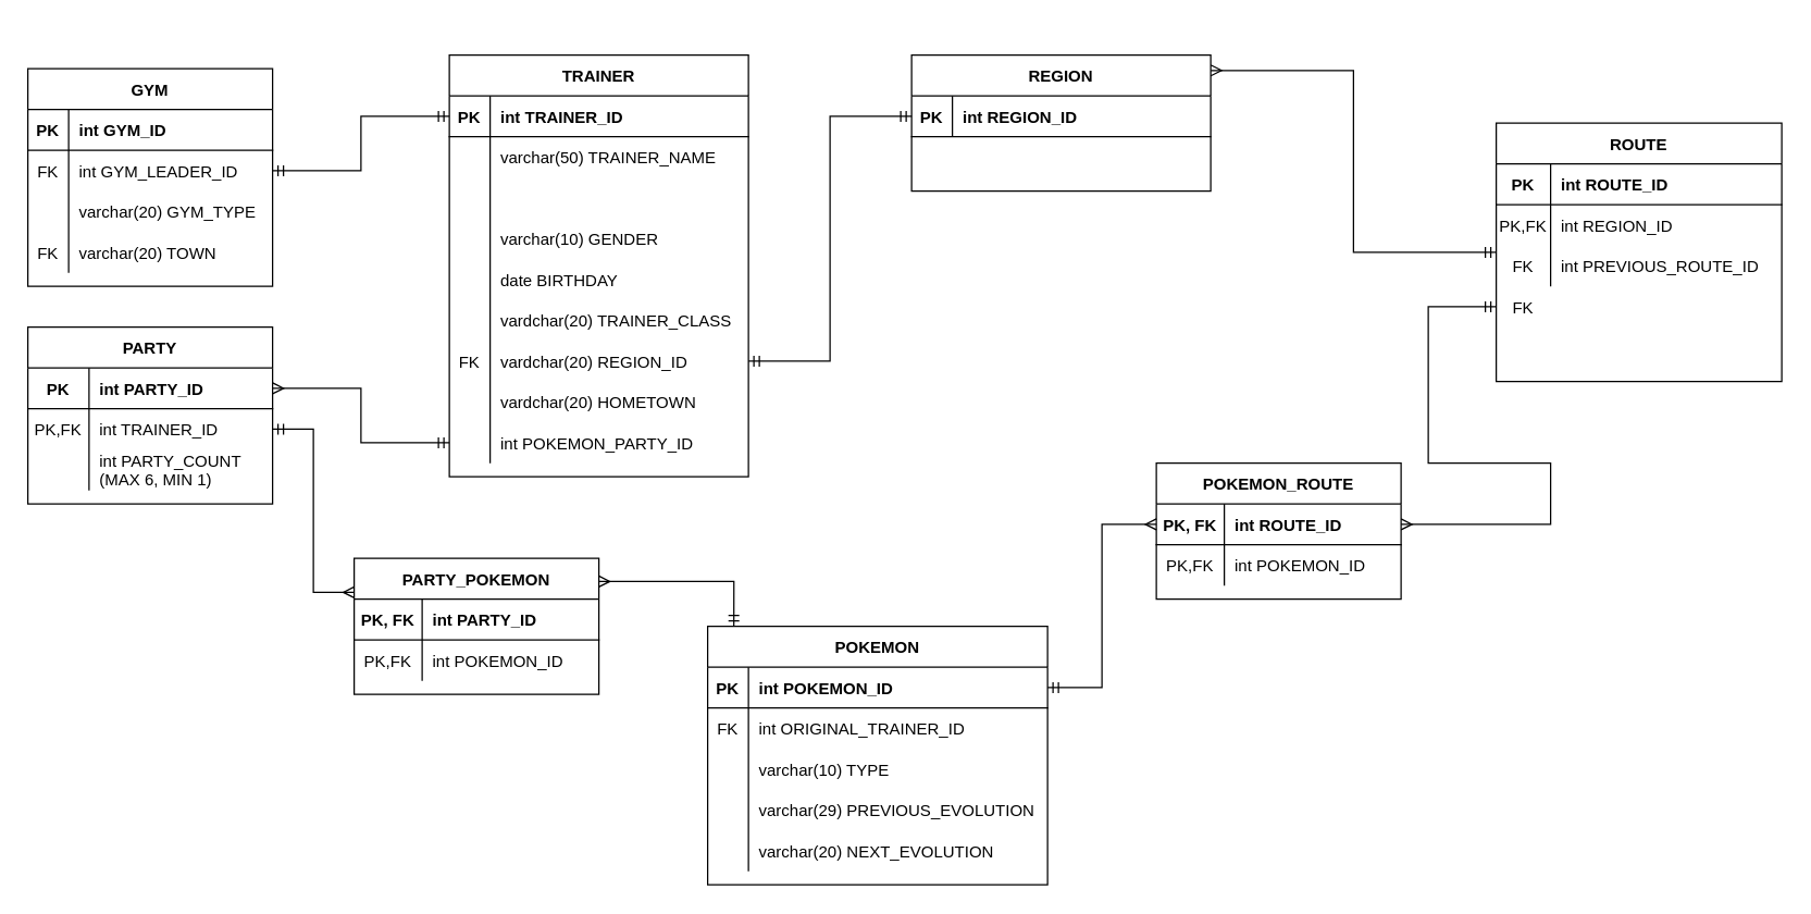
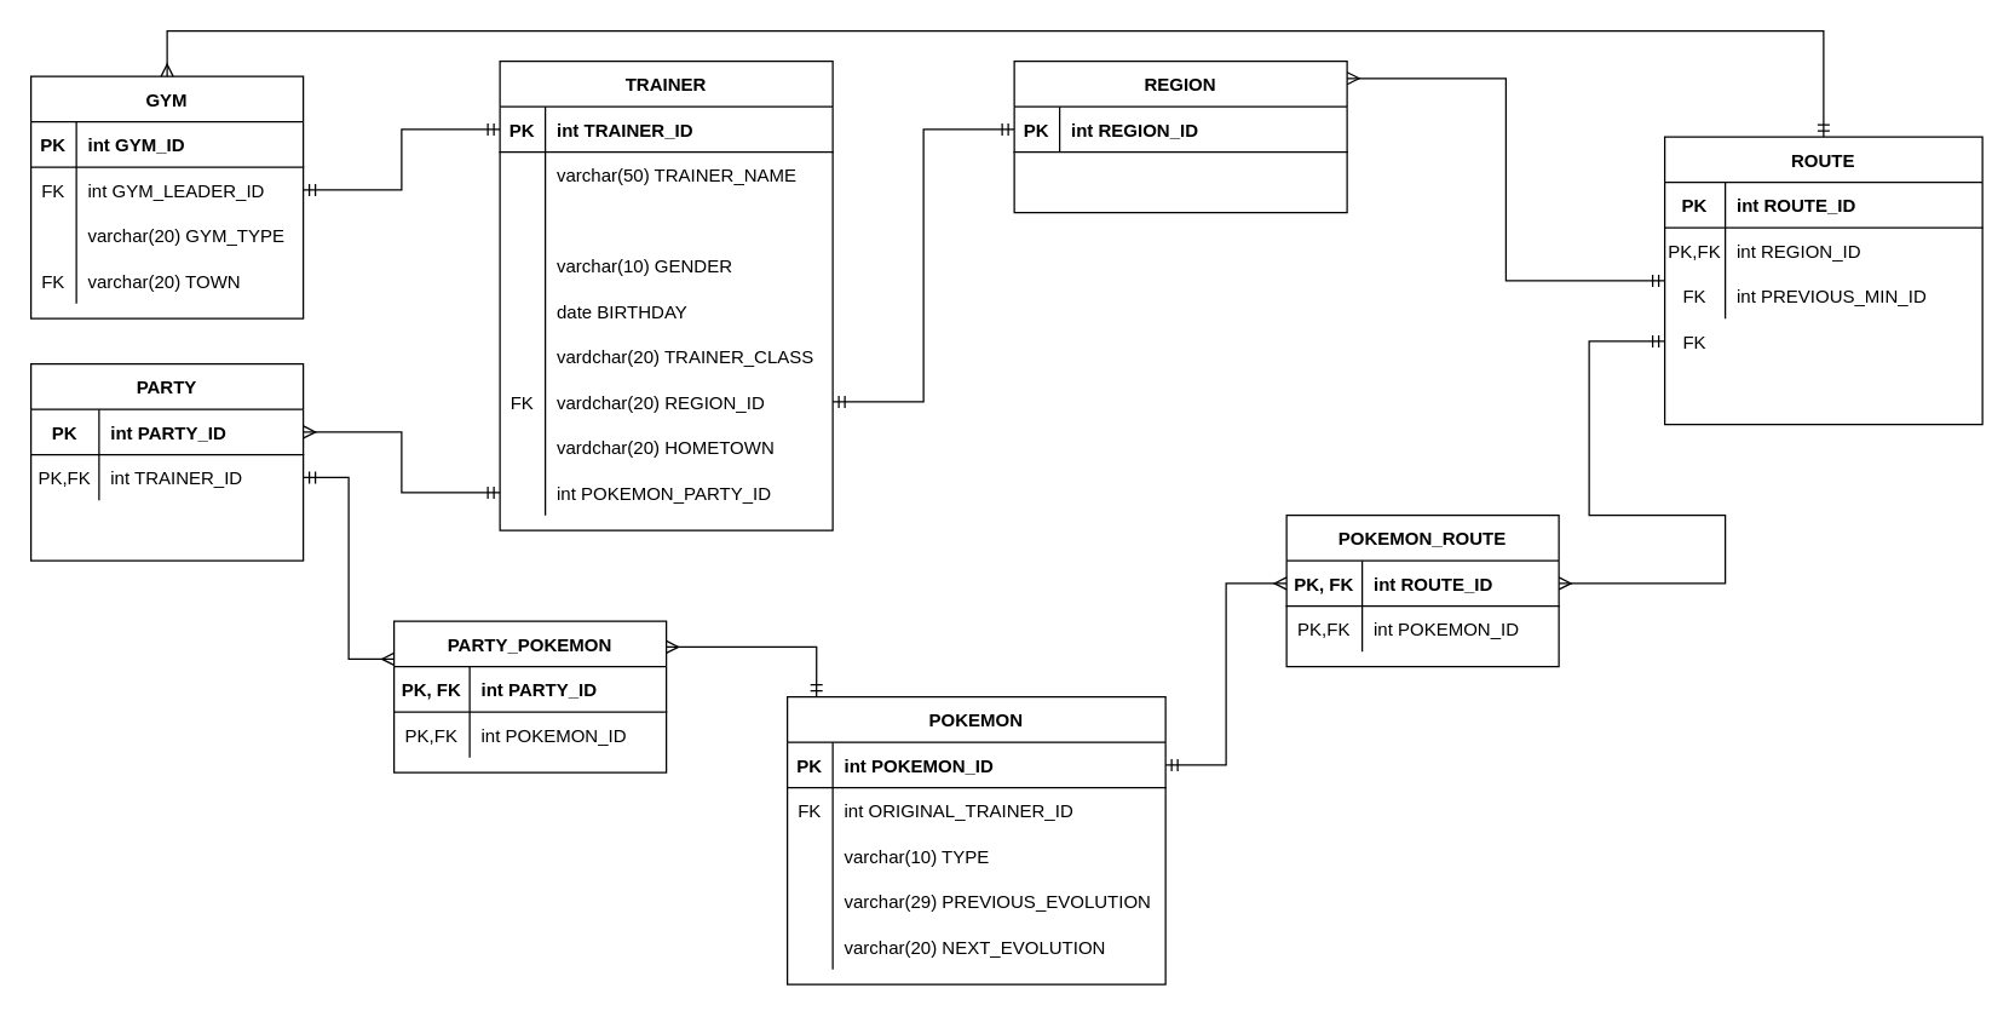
+ <mxCell id="76" style="edgeStyle=orthogonalEdgeStyle;rounded=0;orthogonalLoop=1;jettySize=auto;html=1;entryX=0.5;entryY=0;entryDx=0;entryDy=0;startArrow=ERmandOne;startFill=0;endArrow=ERmany;endFill=0;" edge="1" parent="1" source="77" target="2"><mxGeometry relative="1" as="geometry"><Array as="points"><mxPoint x="1205" y="20" /><mxPoint x="110" y="20" /></Array></mxGeometry></mxCell>
- <mxCell id="86" value="int PREVIOUS_ROUTE_ID" style="shape=partialRectangle;connectable=0;fillColor=none;top=0;left=0;bottom=0;right=0;align=left;spacingLeft=6;overflow=hidden;" vertex="1" parent="84"><mxGeometry x="40" width="170" height="30" as="geometry" /></mxCell>
+ <mxCell id="86" value="int PREVIOUS_MIN_ID" style="shape=partialRectangle;connectable=0;fillColor=none;top=0;left=0;bottom=0;right=0;align=left;spacingLeft=6;overflow=hidden;" vertex="1" parent="84"><mxGeometry x="40" width="170" height="30" as="geometry" /></mxCell>
- <mxCell id="101" value="int PARTY_COUNT&#10;(MAX 6, MIN 1)" style="shape=partialRectangle;connectable=0;fillColor=none;top=0;left=0;bottom=0;right=0;align=left;spacingLeft=6;overflow=hidden;fontStyle=0" parent="99" vertex="1"><mxGeometry x="45" width="135" height="30" as="geometry" /></mxCell>
